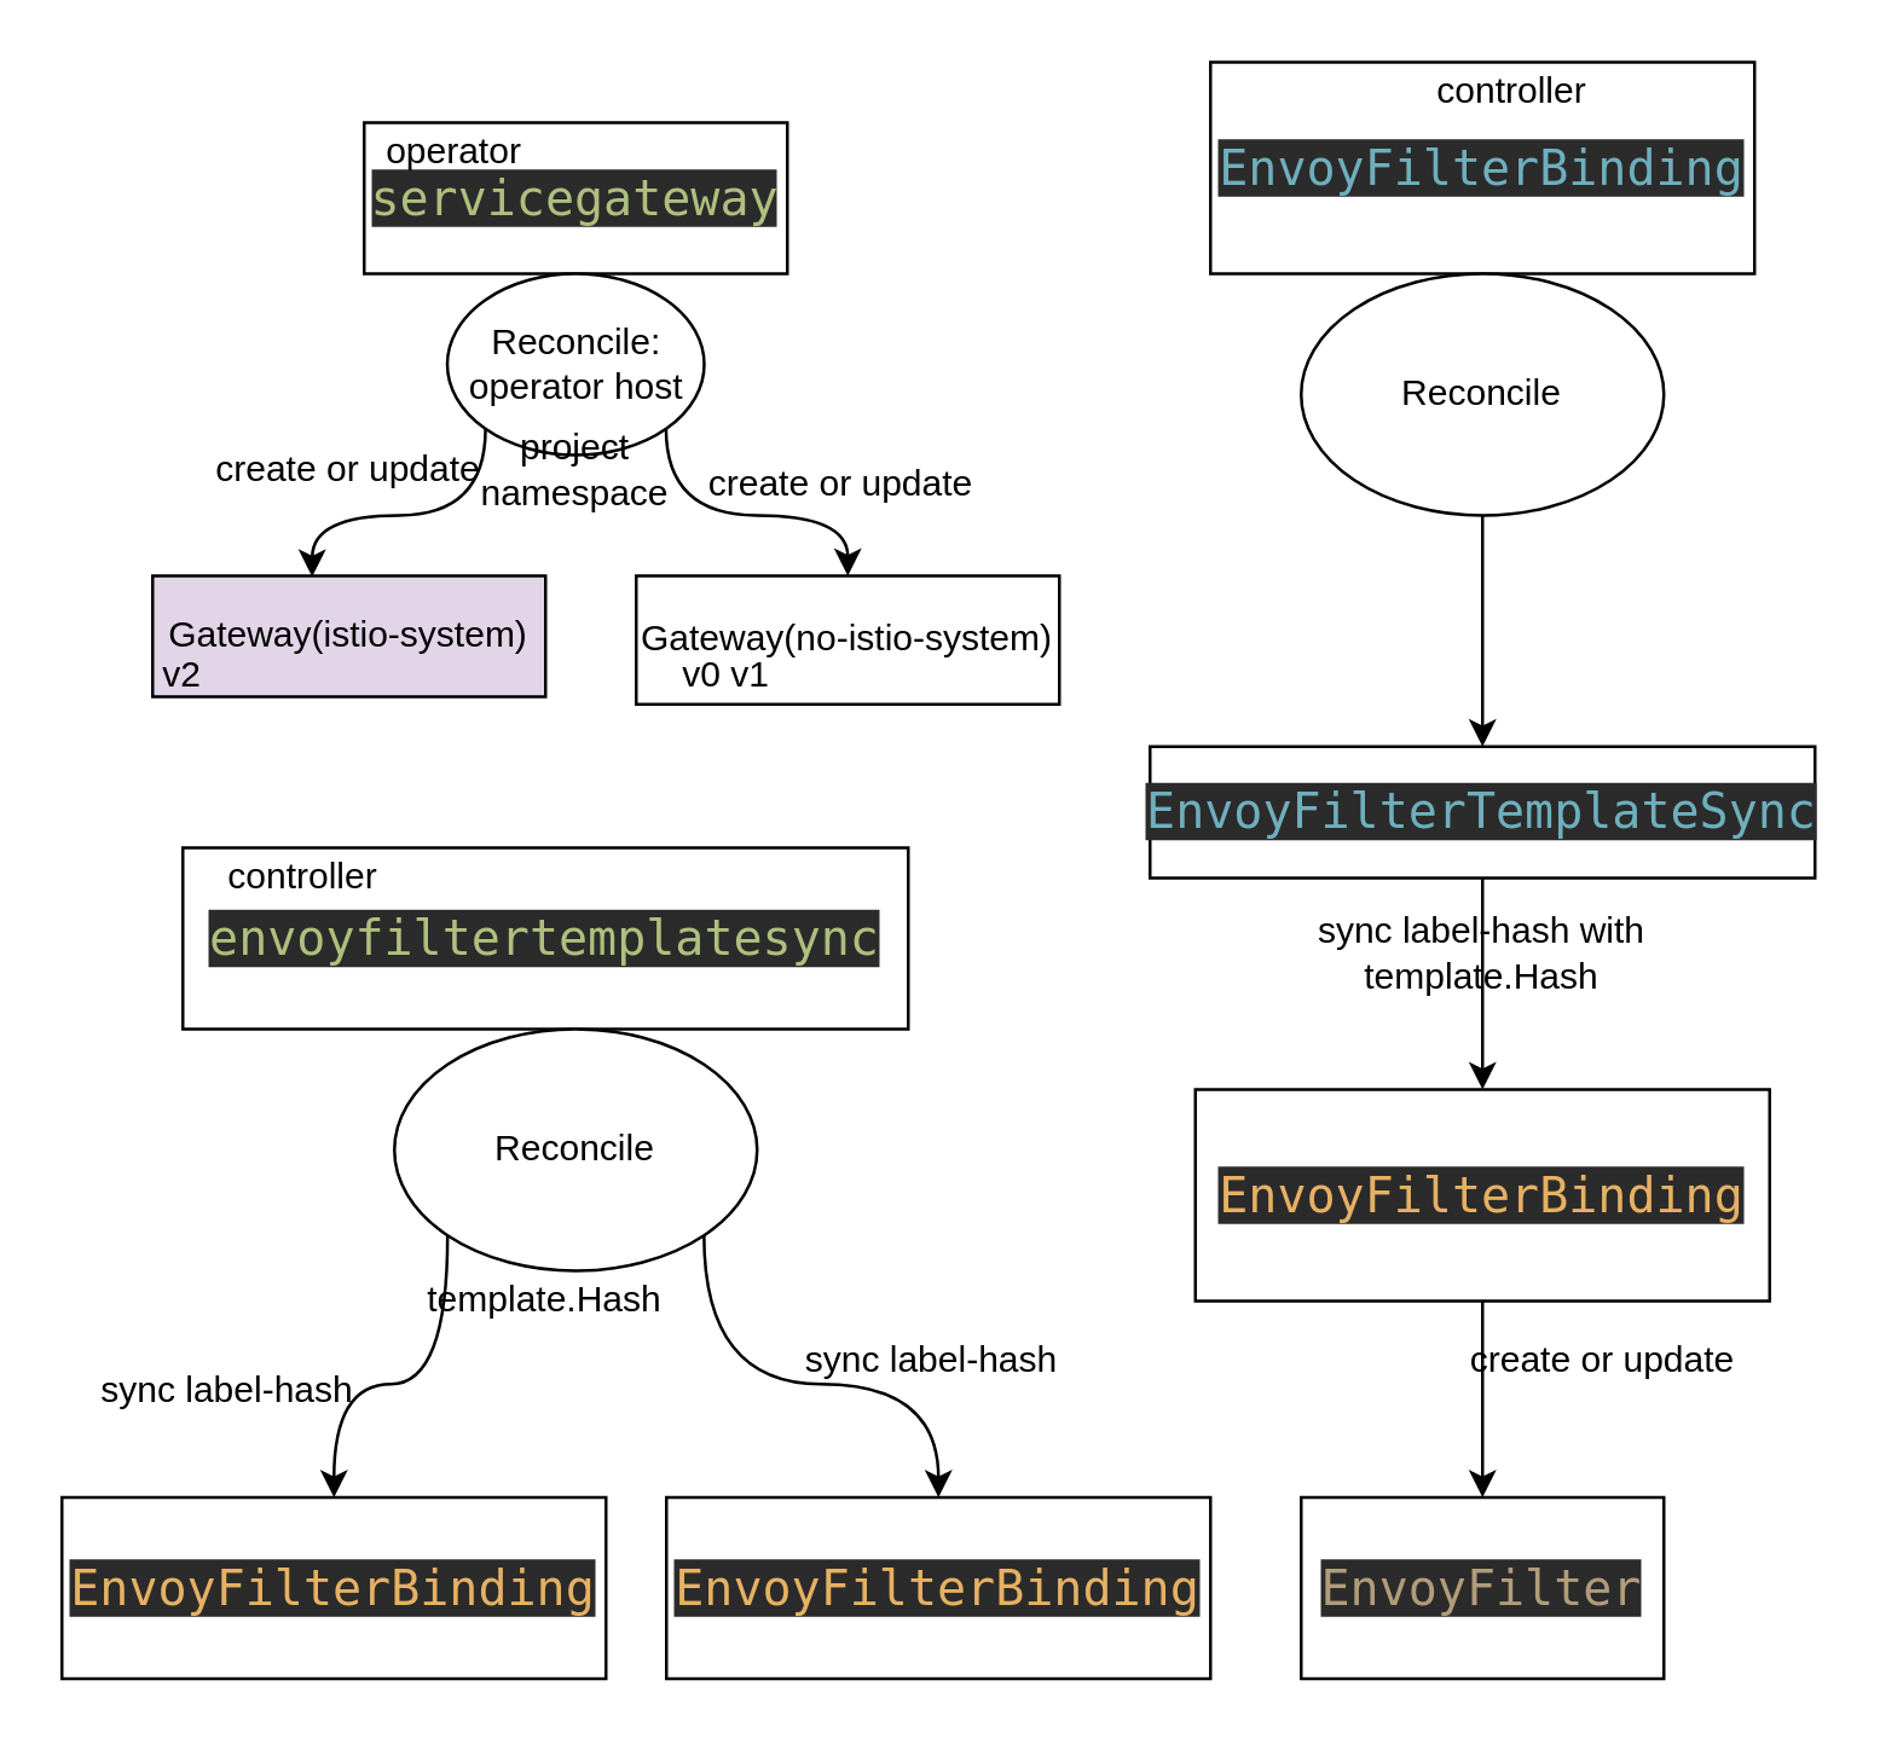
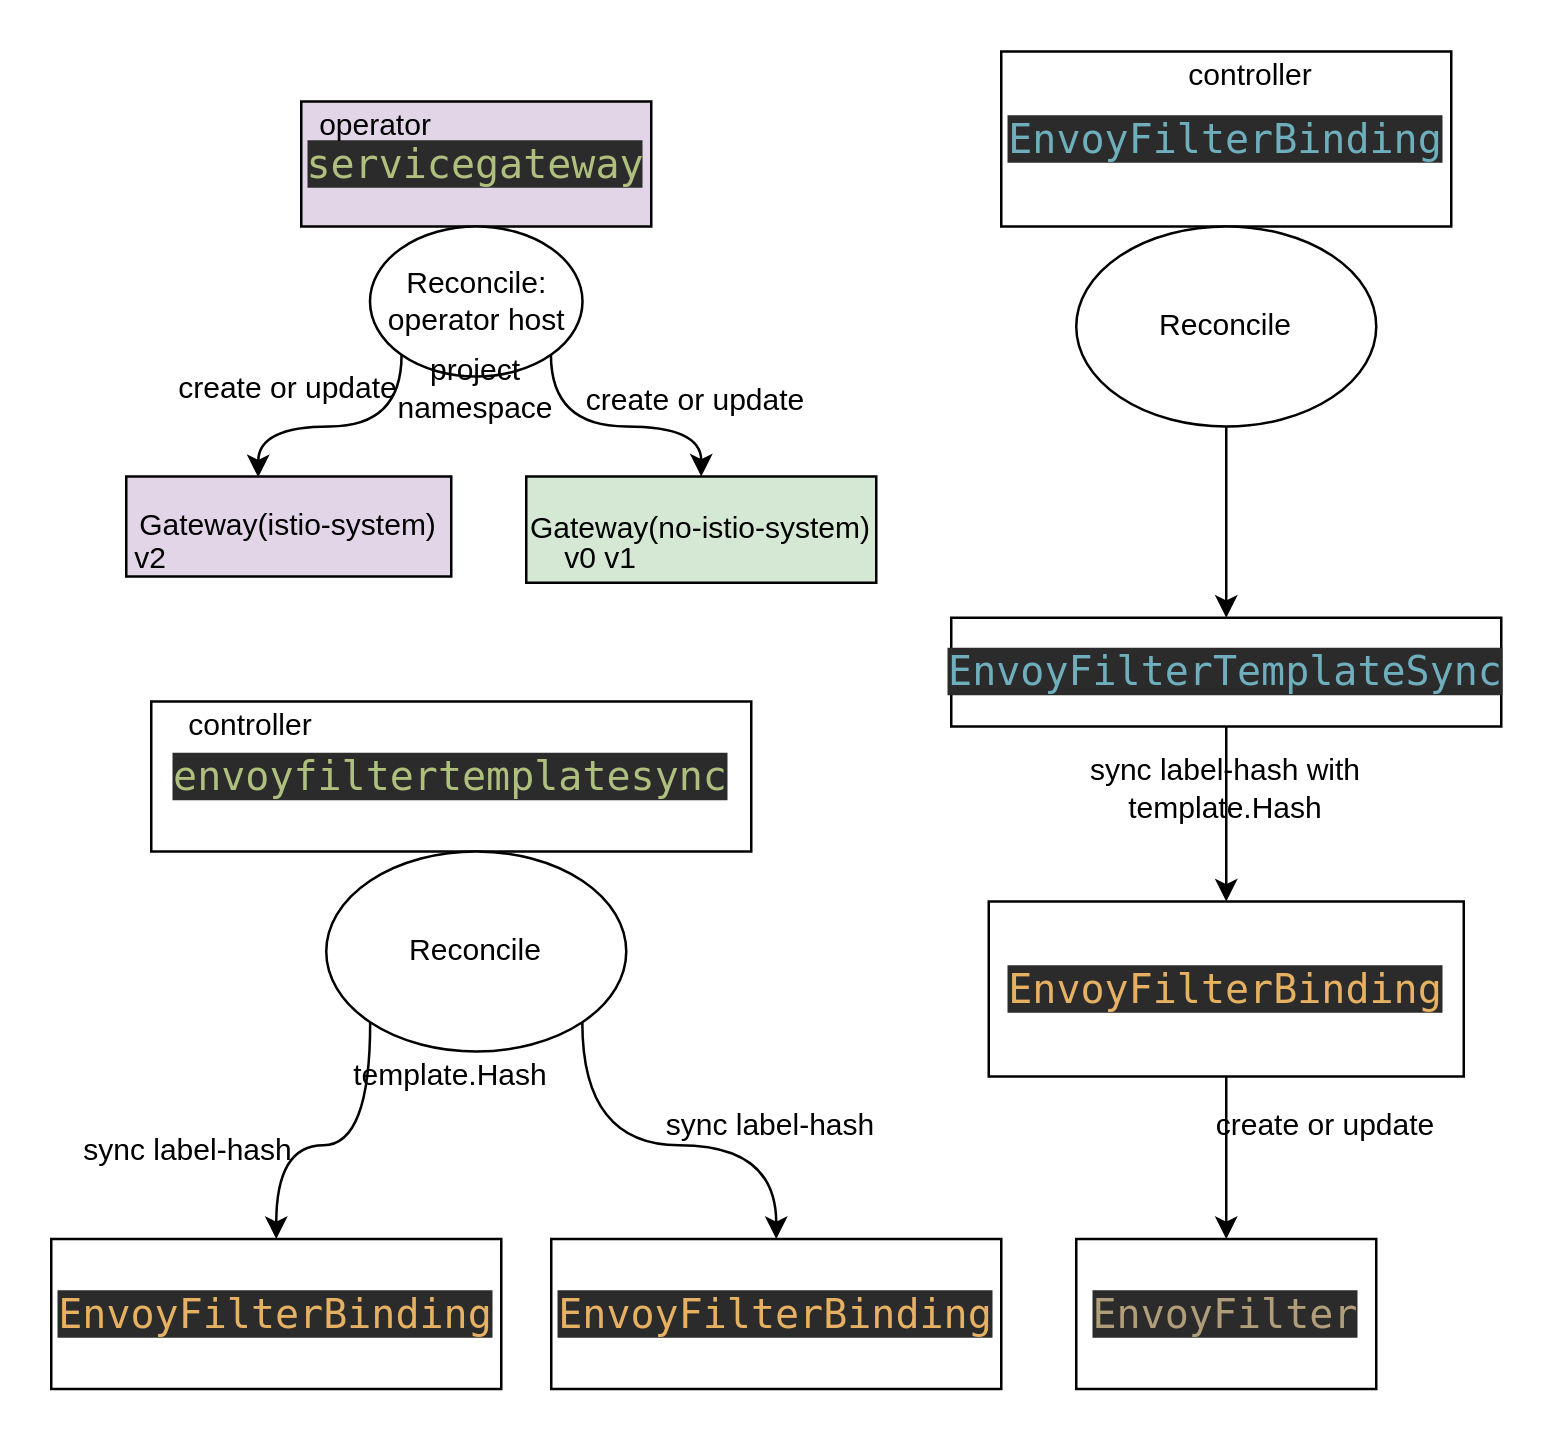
- <mxCell id="2" value="&lt;pre style=&quot;background-color: #2b2b2b ; color: #a9b7c6 ; font-family: &amp;#34;menlo-regular&amp;#34; , monospace ; font-size: 12.0pt&quot;&gt;&lt;span style=&quot;color: #afbf7e&quot;&gt;servicegateway&lt;/span&gt;&lt;/pre&gt;" style="rounded=0;whiteSpace=wrap;html=1;" vertex="1" parent="1"><mxGeometry x="120" y="40" width="140" height="50" as="geometry" /></mxCell>
+ <mxCell id="2" value="&lt;pre style=&quot;background-color: #2b2b2b ; color: #a9b7c6 ; font-family: &amp;#34;menlo-regular&amp;#34; , monospace ; font-size: 12.0pt&quot;&gt;&lt;span style=&quot;color: #afbf7e&quot;&gt;servicegateway&lt;/span&gt;&lt;/pre&gt;" style="rounded=0;whiteSpace=wrap;html=1;fillColor=#e1d5e7;" vertex="1" parent="1"><mxGeometry x="120" y="40" width="140" height="50" as="geometry" /></mxCell>
- <mxCell id="5" value="Gateway(no-istio-system)" style="rounded=0;whiteSpace=wrap;html=1;" vertex="1" parent="1"><mxGeometry x="210" y="190" width="140" height="42.5" as="geometry" /></mxCell>
+ <mxCell id="5" value="Gateway(no-istio-system)" style="rounded=0;whiteSpace=wrap;html=1;fillColor=#d5e8d4;" vertex="1" parent="1"><mxGeometry x="210" y="190" width="140" height="42.5" as="geometry" /></mxCell>
